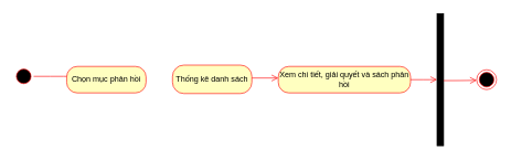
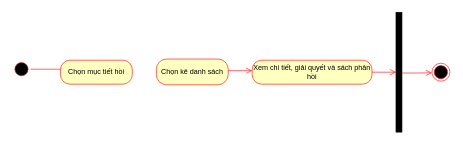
- <mxCell id="4" value="Chọn mục phản hồi" style="rounded=1;whiteSpace=wrap;html=1;arcSize=40;fontColor=#000000;fillColor=#ffffc0;strokeColor=#ff0000;" vertex="1" parent="1"><mxGeometry x="100" y="100" width="120" height="40" as="geometry" /></mxCell>
+ <mxCell id="4" value="Chọn mục tiết hồi" style="rounded=1;whiteSpace=wrap;html=1;arcSize=40;fontColor=#000000;fillColor=#ffffc0;strokeColor=#ff0000;" vertex="1" parent="1"><mxGeometry x="100" y="100" width="120" height="40" as="geometry" /></mxCell>
- <mxCell id="5" value="Thống kê danh sách" style="rounded=1;whiteSpace=wrap;html=1;arcSize=40;fontColor=#000000;fillColor=#ffffc0;strokeColor=#ff0000;" vertex="1" parent="1"><mxGeometry x="260" y="98" width="120" height="43" as="geometry" /></mxCell>
+ <mxCell id="5" value="Chọn kê danh sách" style="rounded=1;whiteSpace=wrap;html=1;arcSize=40;fontColor=#000000;fillColor=#ffffc0;strokeColor=#ff0000;" vertex="1" parent="1"><mxGeometry x="260" y="98" width="120" height="43" as="geometry" /></mxCell>
